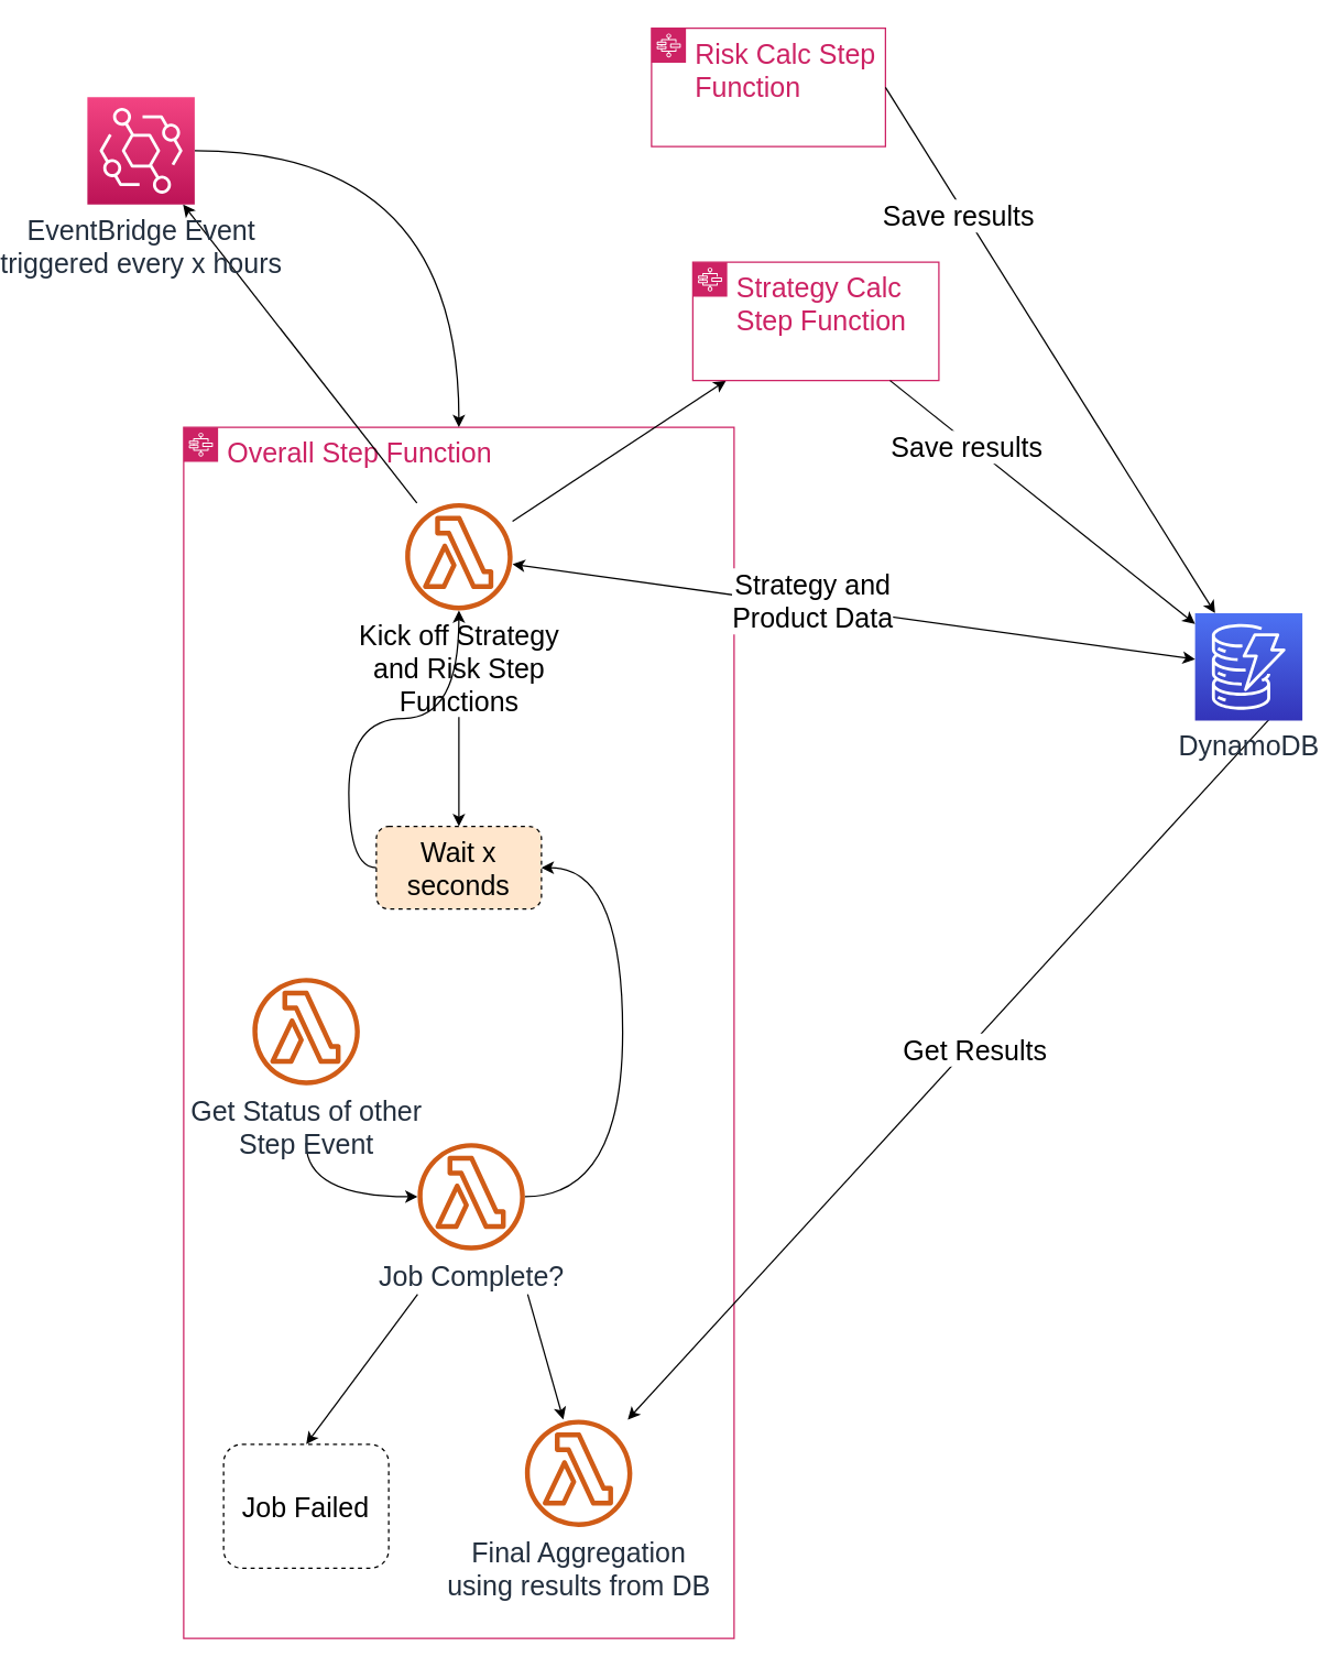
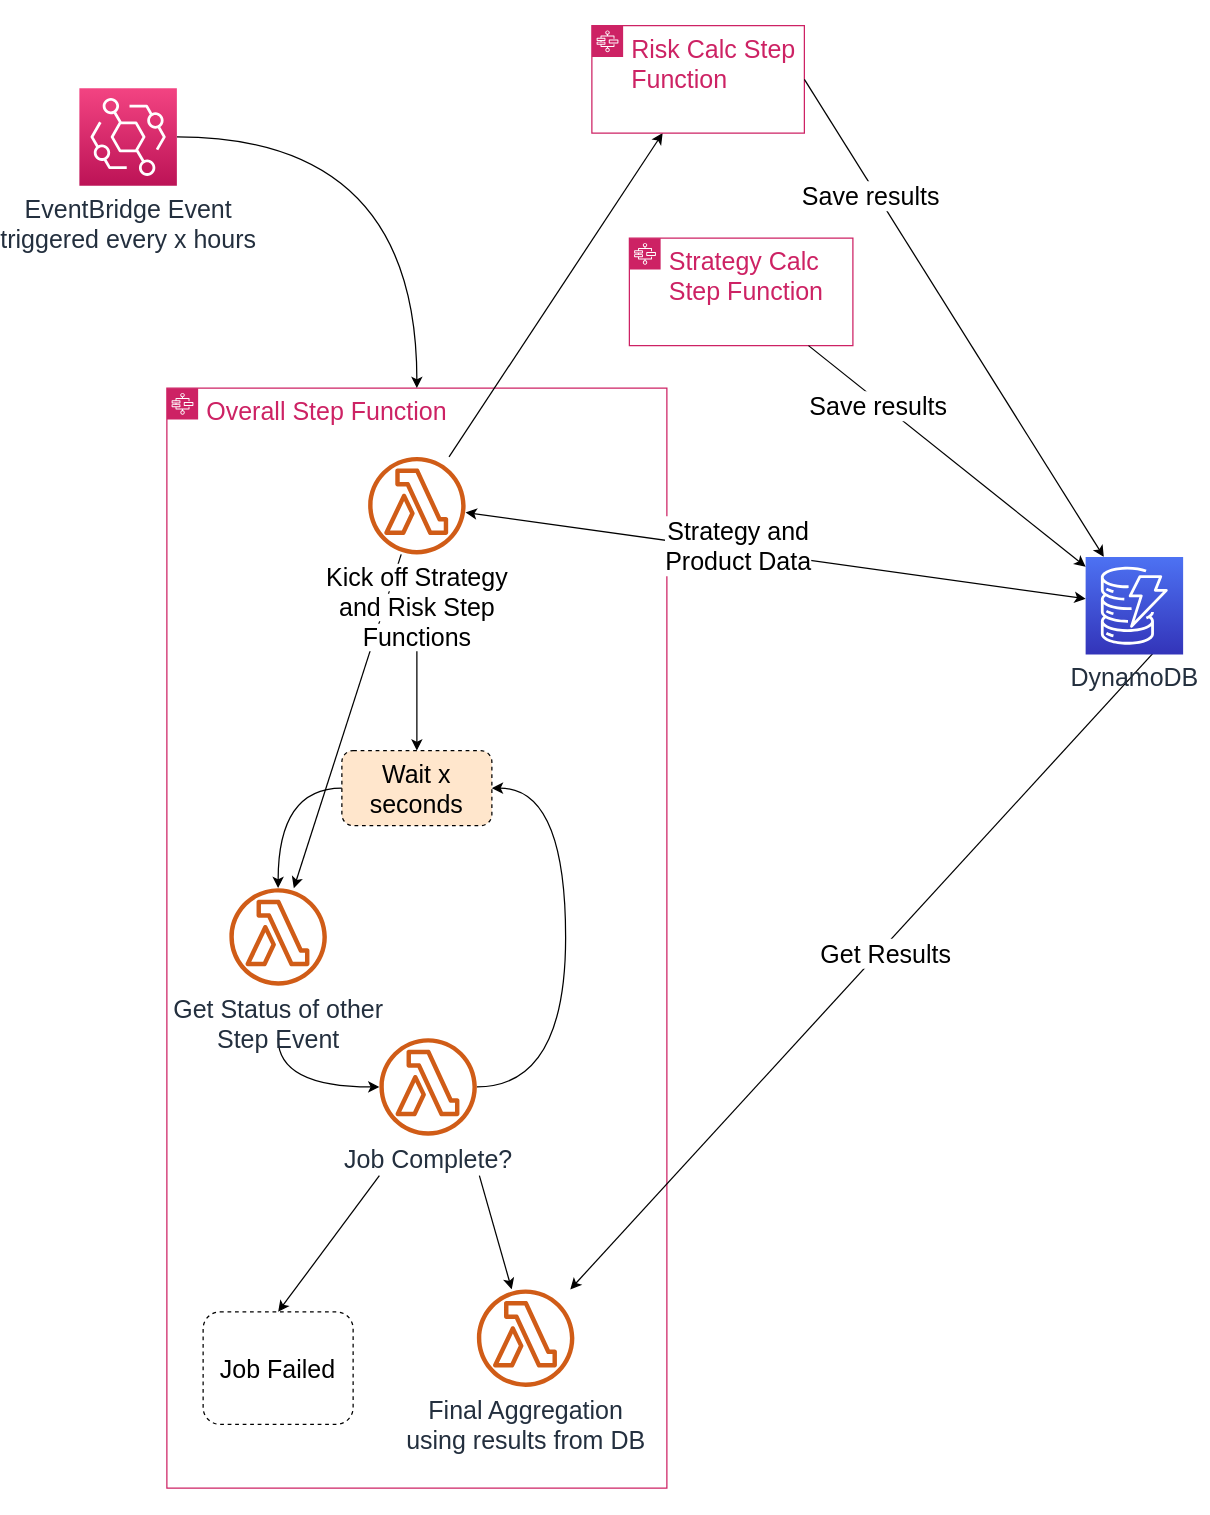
- <mxCell id="4" style="edgeStyle=none;rounded=0;orthogonalLoop=1;jettySize=auto;html=1;" parent="1" source="6" target="10" edge="1"><mxGeometry relative="1" as="geometry"><mxPoint x="930" y="340" as="targetPoint" /></mxGeometry></mxCell>
+ <mxCell id="4" style="edgeStyle=none;rounded=0;orthogonalLoop=1;jettySize=auto;html=1;" parent="1" source="6" target="17" edge="1"><mxGeometry relative="1" as="geometry"><mxPoint x="930" y="340" as="targetPoint" /></mxGeometry></mxCell>
- <mxCell id="3" style="rounded=0;orthogonalLoop=1;jettySize=auto;html=1;fontSize=20;align=center;" parent="1" source="6" target="9" edge="1"><mxGeometry relative="1" as="geometry"><mxPoint x="-34" y="259" as="sourcePoint" /></mxGeometry></mxCell>
+ <mxCell id="3" style="rounded=0;orthogonalLoop=1;jettySize=auto;html=1;fontSize=20;align=center;" parent="1" source="6" target="23" edge="1"><mxGeometry relative="1" as="geometry"><mxPoint x="-34" y="259" as="sourcePoint" /></mxGeometry></mxCell>
- <mxCell id="20" style="edgeStyle=orthogonalEdgeStyle;curved=1;rounded=0;orthogonalLoop=1;jettySize=auto;html=1;exitX=0;exitY=0.5;exitDx=0;exitDy=0;" parent="1" source="21" target="6" edge="1"><mxGeometry relative="1" as="geometry" /></mxCell>
+ <mxCell id="20" style="edgeStyle=orthogonalEdgeStyle;curved=1;rounded=0;orthogonalLoop=1;jettySize=auto;html=1;exitX=0;exitY=0.5;exitDx=0;exitDy=0;" parent="1" source="21" target="23" edge="1"><mxGeometry relative="1" as="geometry" /></mxCell>
